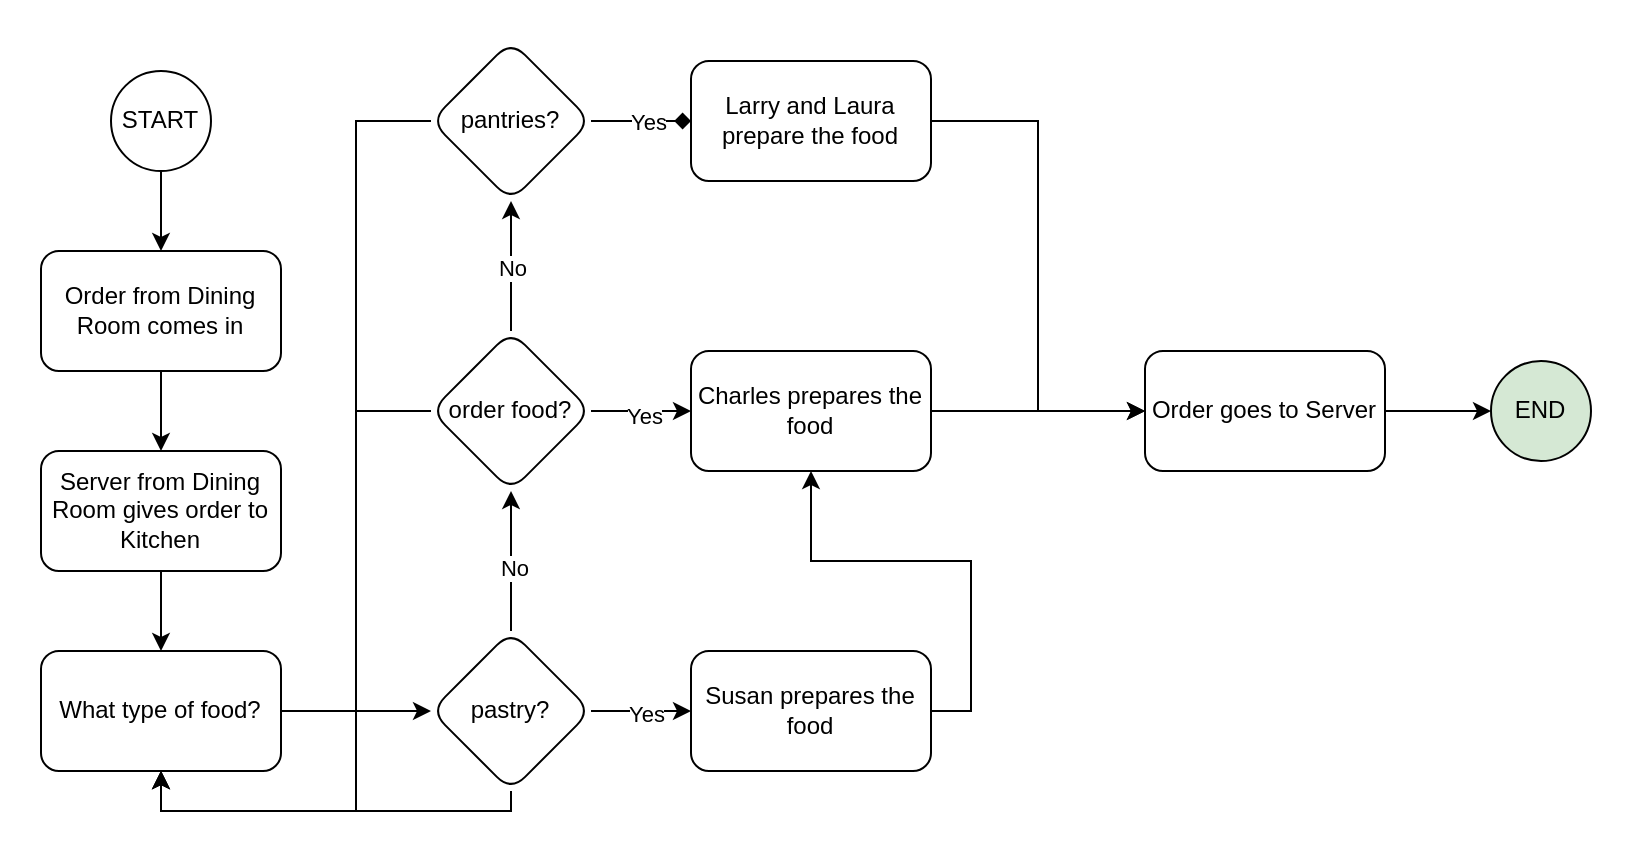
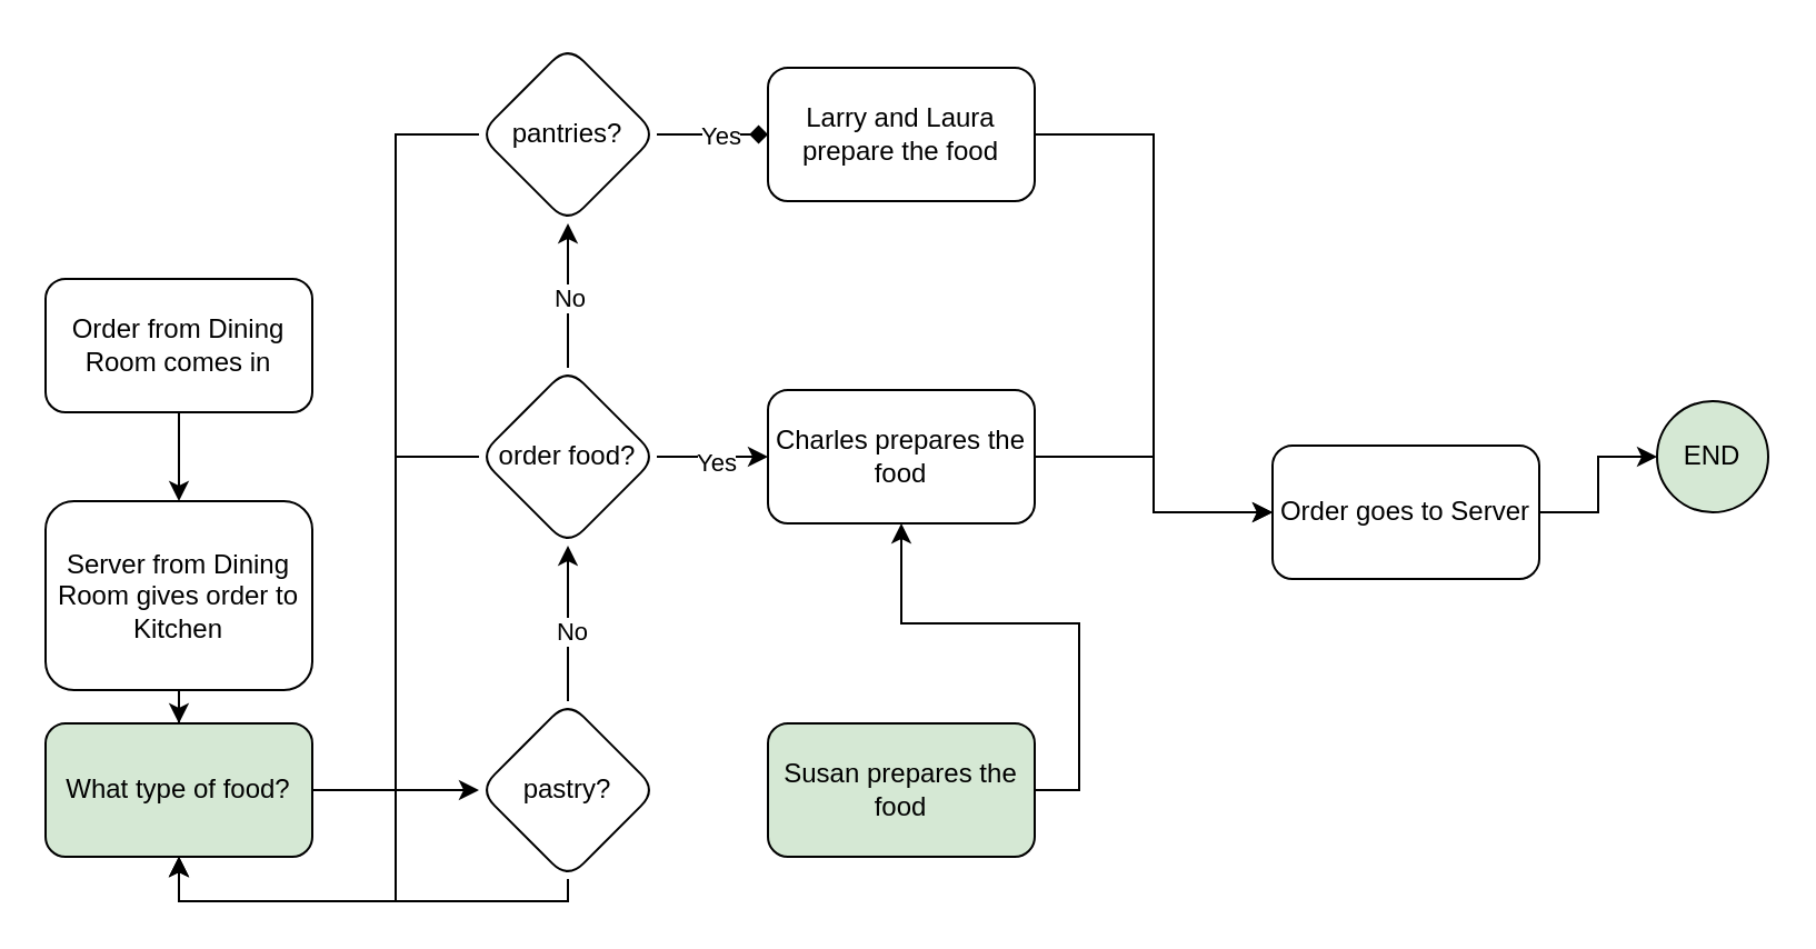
- <mxCell id="3" value="START" style="ellipse;whiteSpace=wrap;html=1;" vertex="1" parent="1"><mxGeometry x="55" y="35" width="50" height="50" as="geometry" /></mxCell>
- <mxCell id="2" style="edgeStyle=orthogonalEdgeStyle;rounded=0;orthogonalLoop=1;jettySize=auto;html=1;exitX=0.5;exitY=1;exitDx=0;exitDy=0;entryX=0.5;entryY=0;entryDx=0;entryDy=0;" edge="1" parent="1" source="3" target="5"><mxGeometry relative="1" as="geometry" /></mxCell>
- <mxCell id="33" value="Order goes to Server" style="rounded=1;whiteSpace=wrap;html=1;" vertex="1" parent="1"><mxGeometry x="572" y="175" width="120" height="60" as="geometry" /></mxCell>
+ <mxCell id="33" value="Order goes to Server" style="rounded=1;whiteSpace=wrap;html=1;" vertex="1" parent="1"><mxGeometry x="572" y="200" width="120" height="60" as="geometry" /></mxCell>
- <mxCell id="7" value="Server from Dining Room gives order to Kitchen" style="rounded=1;whiteSpace=wrap;html=1;" vertex="1" parent="1"><mxGeometry x="20" y="225" width="120" height="60" as="geometry" /></mxCell>
+ <mxCell id="7" value="Server from Dining Room gives order to Kitchen" style="rounded=1;whiteSpace=wrap;html=1;" vertex="1" parent="1"><mxGeometry x="20" y="225" width="120" height="85" as="geometry" /></mxCell>
- <mxCell id="9" value="What type of food?" style="rounded=1;whiteSpace=wrap;html=1;" vertex="1" parent="1"><mxGeometry x="20" y="325" width="120" height="60" as="geometry" /></mxCell>
+ <mxCell id="9" value="What type of food?" style="rounded=1;whiteSpace=wrap;html=1;fillColor=#d5e8d4;" vertex="1" parent="1"><mxGeometry x="20" y="325" width="120" height="60" as="geometry" /></mxCell>
- <mxCell id="12" value="" style="edgeStyle=orthogonalEdgeStyle;rounded=0;orthogonalLoop=1;jettySize=auto;html=1;" edge="1" parent="1" source="15" target="31"><mxGeometry relative="1" as="geometry" /></mxCell>
- <mxCell id="13" value="Yes" style="edgeLabel;html=1;align=center;verticalAlign=middle;resizable=0;points=[];" connectable="0" vertex="1" parent="12"><mxGeometry x="0.08" y="-1" relative="1" as="geometry"><mxPoint as="offset" /></mxGeometry></mxCell>
- <mxCell id="31" value="Susan prepares the food" style="whiteSpace=wrap;html=1;rounded=1;" vertex="1" parent="1"><mxGeometry x="345" y="325" width="120" height="60" as="geometry" /></mxCell>
+ <mxCell id="31" value="Susan prepares the food" style="whiteSpace=wrap;html=1;rounded=1;fillColor=#d5e8d4;" vertex="1" parent="1"><mxGeometry x="345" y="325" width="120" height="60" as="geometry" /></mxCell>
